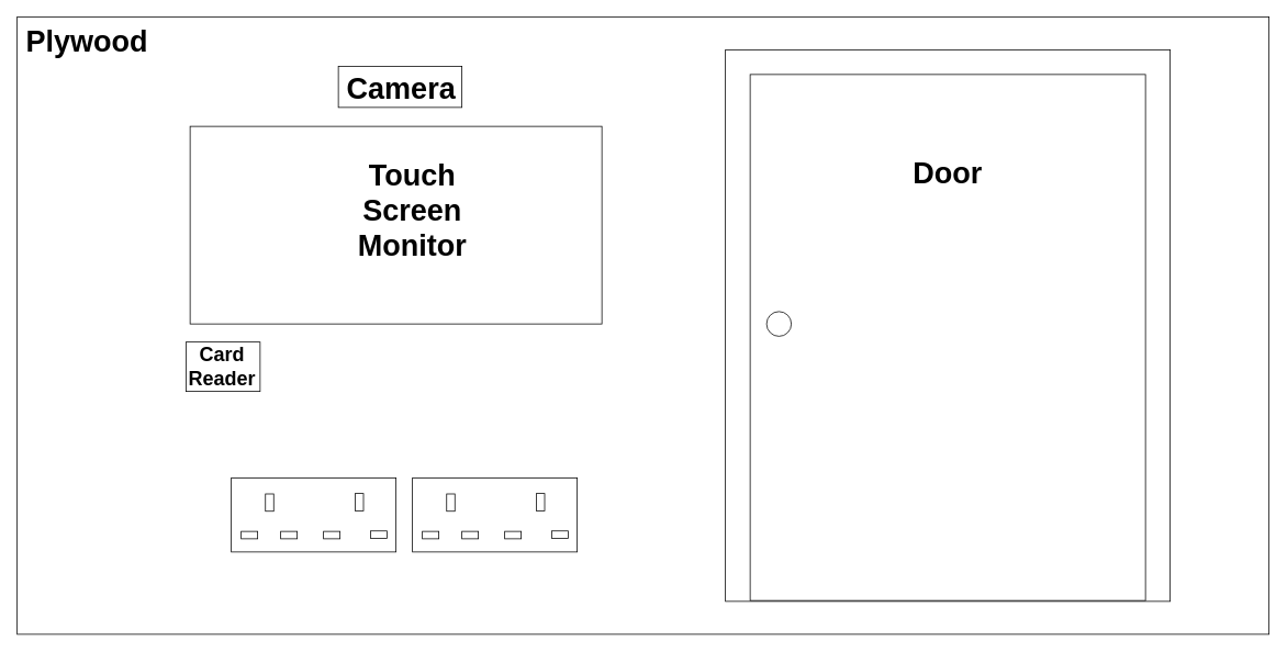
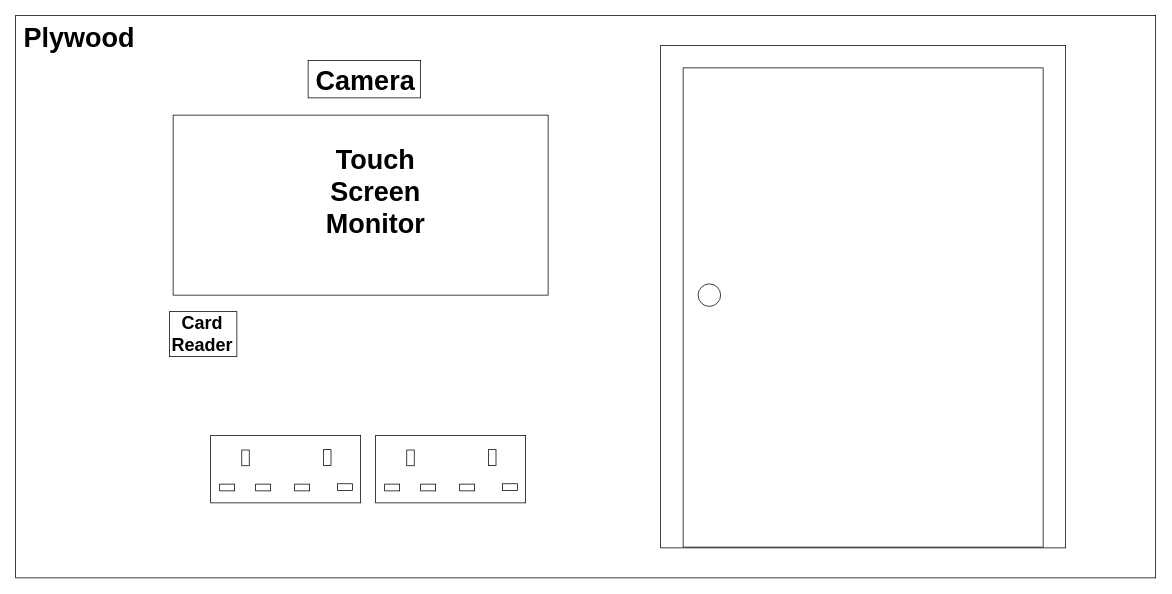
- <mxCell id="24" value="&lt;b&gt;&lt;font style=&quot;font-size: 36px;&quot;&gt;Door&lt;/font&gt;&lt;/b&gt;" style="text;html=1;strokeColor=none;fillColor=none;align=center;verticalAlign=middle;whiteSpace=wrap;rounded=0;fontSize=16;fontColor=#000000;" vertex="1" parent="1"><mxGeometry x="1080" y="160" width="140" height="100" as="geometry" /></mxCell>
